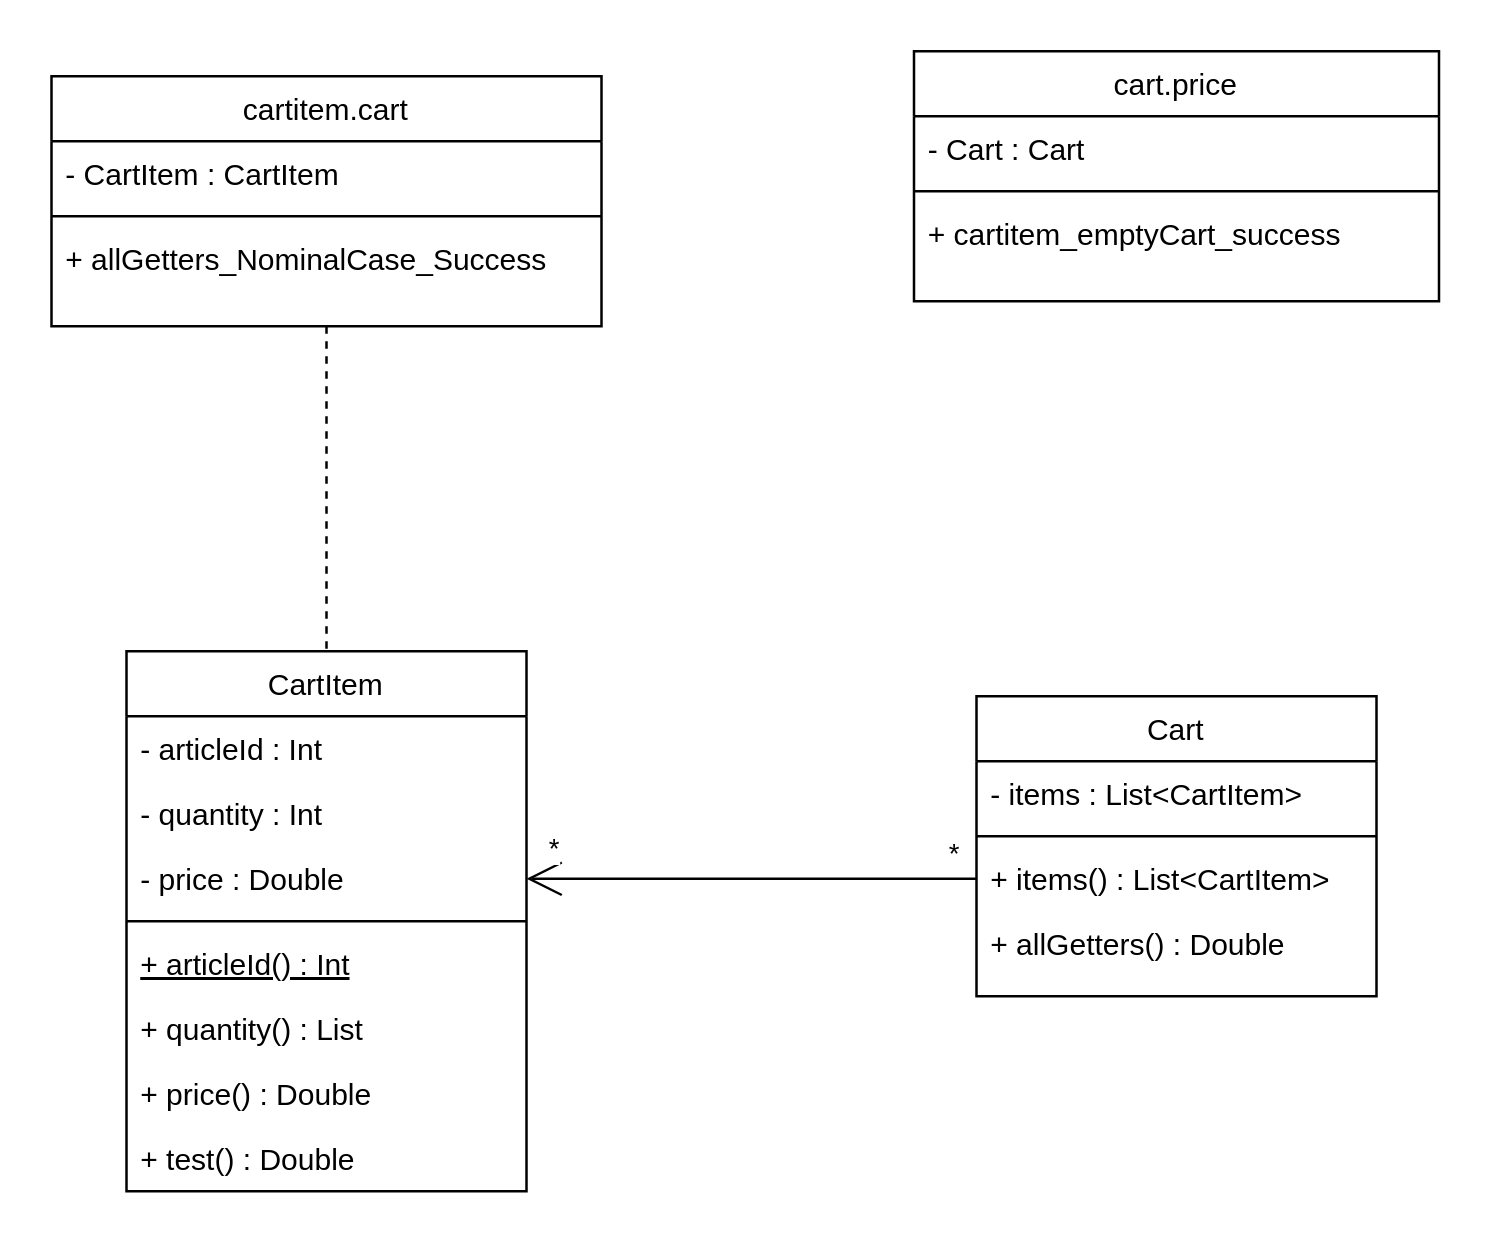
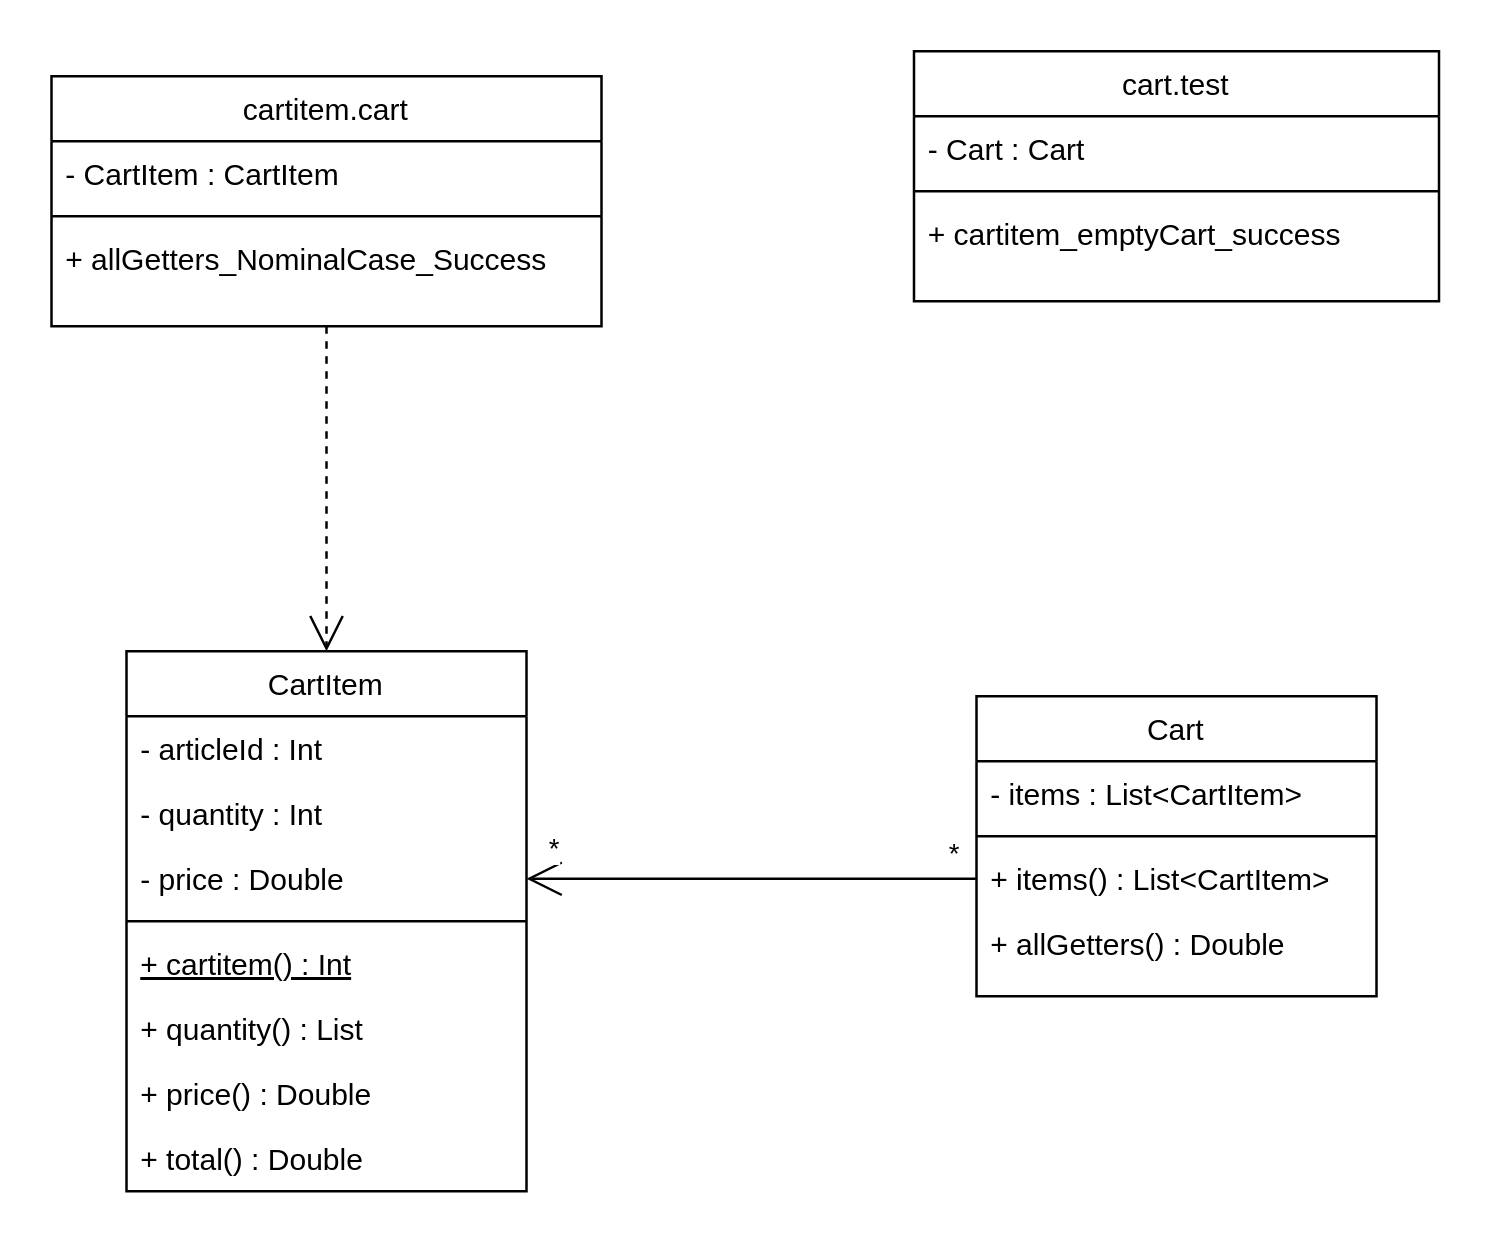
- <mxCell id="20" value="cart.price" style="swimlane;fontStyle=0;align=center;verticalAlign=top;childLayout=stackLayout;horizontal=1;startSize=26;horizontalStack=0;resizeParent=1;resizeLast=0;collapsible=1;marginBottom=0;rounded=0;shadow=0;strokeWidth=1;" parent="1" vertex="1"><mxGeometry x="365" y="20" width="210" height="100" as="geometry"><mxRectangle x="130" y="380" width="160" height="26" as="alternateBounds" /></mxGeometry></mxCell>
+ <mxCell id="20" value="cart.test" style="swimlane;fontStyle=0;align=center;verticalAlign=top;childLayout=stackLayout;horizontal=1;startSize=26;horizontalStack=0;resizeParent=1;resizeLast=0;collapsible=1;marginBottom=0;rounded=0;shadow=0;strokeWidth=1;" parent="1" vertex="1"><mxGeometry x="365" y="20" width="210" height="100" as="geometry"><mxRectangle x="130" y="380" width="160" height="26" as="alternateBounds" /></mxGeometry></mxCell>
- <mxCell id="27" value="" style="endArrow=none;endFill=1;endSize=12;html=1;rounded=0;exitX=0.5;exitY=1;exitDx=0;exitDy=0;entryX=0.5;entryY=0;entryDx=0;entryDy=0;dashed=1;" parent="1" source="16" target="2" edge="1"><mxGeometry width="160" relative="1" as="geometry"><mxPoint x="220" y="210" as="sourcePoint" /><mxPoint x="40" y="210" as="targetPoint" /></mxGeometry></mxCell>
+ <mxCell id="27" value="" style="endArrow=open;endFill=1;endSize=12;html=1;rounded=0;exitX=0.5;exitY=1;exitDx=0;exitDy=0;entryX=0.5;entryY=0;entryDx=0;entryDy=0;dashed=1;" parent="1" source="16" target="2" edge="1"><mxGeometry width="160" relative="1" as="geometry"><mxPoint x="220" y="210" as="sourcePoint" /><mxPoint x="40" y="210" as="targetPoint" /></mxGeometry></mxCell>
- <mxCell id="7" value="+ articleId() : Int" style="text;align=left;verticalAlign=top;spacingLeft=4;spacingRight=4;overflow=hidden;rotatable=0;points=[[0,0.5],[1,0.5]];portConstraint=eastwest;fontStyle=4" parent="2" vertex="1"><mxGeometry y="112" width="160" height="26" as="geometry" /></mxCell>
+ <mxCell id="7" value="+ cartitem() : Int" style="text;align=left;verticalAlign=top;spacingLeft=4;spacingRight=4;overflow=hidden;rotatable=0;points=[[0,0.5],[1,0.5]];portConstraint=eastwest;fontStyle=4" parent="2" vertex="1"><mxGeometry y="112" width="160" height="26" as="geometry" /></mxCell>
- <mxCell id="10" value="+ test() : Double" style="text;align=left;verticalAlign=top;spacingLeft=4;spacingRight=4;overflow=hidden;rotatable=0;points=[[0,0.5],[1,0.5]];portConstraint=eastwest;" parent="2" vertex="1"><mxGeometry y="190" width="160" height="26" as="geometry" /></mxCell>
+ <mxCell id="10" value="+ total() : Double" style="text;align=left;verticalAlign=top;spacingLeft=4;spacingRight=4;overflow=hidden;rotatable=0;points=[[0,0.5],[1,0.5]];portConstraint=eastwest;" parent="2" vertex="1"><mxGeometry y="190" width="160" height="26" as="geometry" /></mxCell>
